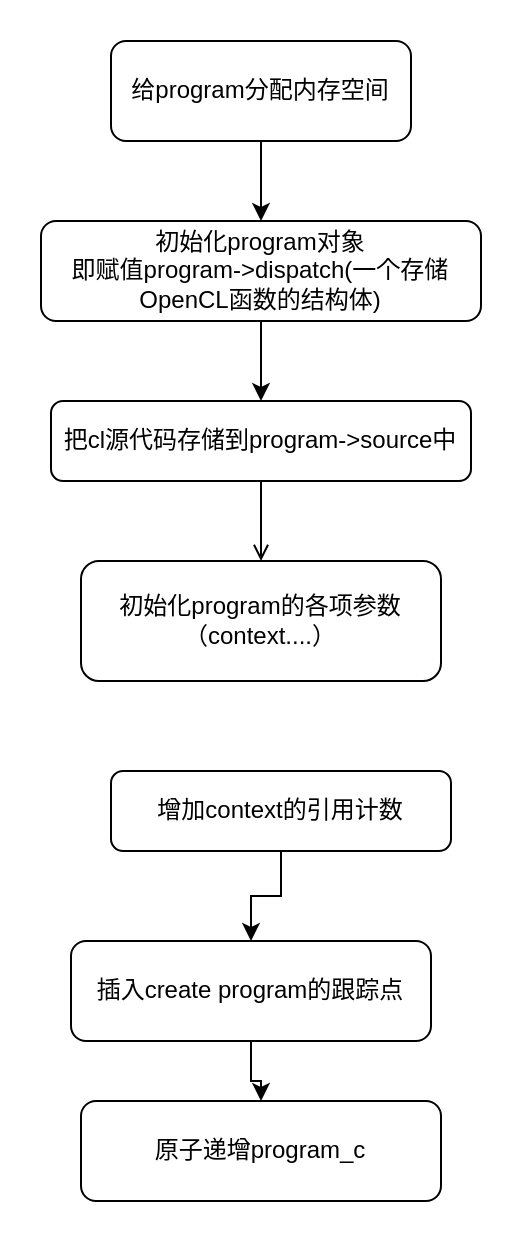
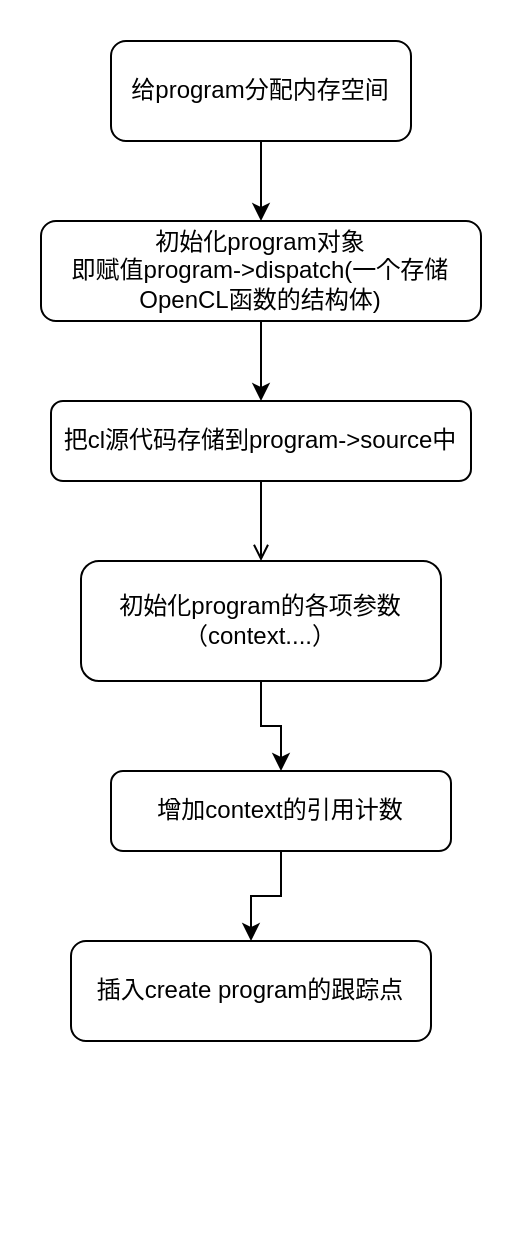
+ <mxCell id="8" value="" style="edgeStyle=orthogonalEdgeStyle;rounded=0;orthogonalLoop=1;jettySize=auto;html=1;" edge="1" parent="1" source="9" target="11"><mxGeometry relative="1" as="geometry" /></mxCell>
- <mxCell id="12" value="" style="edgeStyle=orthogonalEdgeStyle;rounded=0;orthogonalLoop=1;jettySize=auto;html=1;" edge="1" parent="1" source="13" target="14"><mxGeometry relative="1" as="geometry" /></mxCell>
- <mxCell id="14" value="原子递增program_c" style="whiteSpace=wrap;html=1;rounded=1;glass=0;strokeWidth=1;shadow=0;" vertex="1" parent="1"><mxGeometry x="40" y="550" width="180" height="50" as="geometry" /></mxCell>
